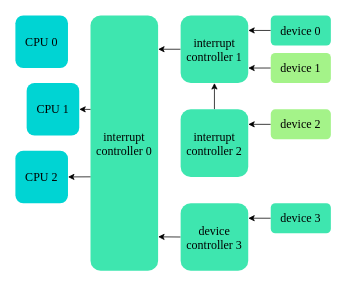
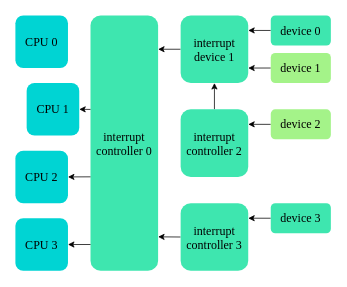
- <mxCell id="5" value="interrupt&#10;controller 1" style="%3CmxGraphModel%3E%3Croot%3E%3CmxCell%20id%3D%220%22%2F%3E%3CmxCell%20id%3D%221%22%20parent%3D%220%22%2F%3E%3CmxCell%20id%3D%222%22%20value%3D%22%E7%94%B3%E8%AF%B7%20IPIPE_IPI_BASE%20~%26%2310%3BIPIPE_IPI_BASE%20%2B%20NR_IPI%20%2B%26%2310%3BIPIPE_OOB_IPI_NR%20%E6%89%80%E6%9C%89%20ipipe%26%2310%3Bvirq%20%E5%8F%B7%22%20style%3D%22text%3BstrokeColor%3Dnone%3BfillColor%3D%23B3AFB5%3Balign%3Dcenter%3BverticalAlign%3Dmiddle%3BspacingLeft%3D4%3BspacingRight%3D4%3Boverflow%3Dhidden%3Brotatable%3D0%3Bpoints%3D%5B%5B0%2C0.5%5D%2C%5B1%2C0.5%5D%5D%3BportConstraint%3Deastwest%3BfontFamily%3DCourier%20New%3BfontSize%3D16%3BtextDirection%3Dltr%3BfontStyle%3D1%3Brounded%3D1%3BfontColor%3D%23000000%3BlabelBackgroundColor%3Dnone%3B%22%20vertex%3D%221%22%20parent%3D%221%22%3E%3CmxGeometry%20x%3D%22480%22%20y%3D%22512.5%22%20width%3D%22275%22%20height%3D%2285%22%20as%3D%22geometry%22%2F%3E%3C%2FmxCell%3E%3C%2Froot%3E%3C%2FmxGraphModel%3E;fontSize=16;fontFamily=Times New Roman;rounded=1;strokeColor=none;fillColor=#3EE6AF;fontColor=#000000;" parent="1" vertex="1"><mxGeometry x="240" y="20" width="90" height="90" as="geometry" /></mxCell>
+ <mxCell id="5" value="interrupt&#10;device 1" style="%3CmxGraphModel%3E%3Croot%3E%3CmxCell%20id%3D%220%22%2F%3E%3CmxCell%20id%3D%221%22%20parent%3D%220%22%2F%3E%3CmxCell%20id%3D%222%22%20value%3D%22%E7%94%B3%E8%AF%B7%20IPIPE_IPI_BASE%20~%26%2310%3BIPIPE_IPI_BASE%20%2B%20NR_IPI%20%2B%26%2310%3BIPIPE_OOB_IPI_NR%20%E6%89%80%E6%9C%89%20ipipe%26%2310%3Bvirq%20%E5%8F%B7%22%20style%3D%22text%3BstrokeColor%3Dnone%3BfillColor%3D%23B3AFB5%3Balign%3Dcenter%3BverticalAlign%3Dmiddle%3BspacingLeft%3D4%3BspacingRight%3D4%3Boverflow%3Dhidden%3Brotatable%3D0%3Bpoints%3D%5B%5B0%2C0.5%5D%2C%5B1%2C0.5%5D%5D%3BportConstraint%3Deastwest%3BfontFamily%3DCourier%20New%3BfontSize%3D16%3BtextDirection%3Dltr%3BfontStyle%3D1%3Brounded%3D1%3BfontColor%3D%23000000%3BlabelBackgroundColor%3Dnone%3B%22%20vertex%3D%221%22%20parent%3D%221%22%3E%3CmxGeometry%20x%3D%22480%22%20y%3D%22512.5%22%20width%3D%22275%22%20height%3D%2285%22%20as%3D%22geometry%22%2F%3E%3C%2FmxCell%3E%3C%2Froot%3E%3C%2FmxGraphModel%3E;fontSize=16;fontFamily=Times New Roman;rounded=1;strokeColor=none;fillColor=#3EE6AF;fontColor=#000000;" parent="1" vertex="1"><mxGeometry x="240" y="20" width="90" height="90" as="geometry" /></mxCell>
- <mxCell id="18" value="device&#10;controller 3" style="%3CmxGraphModel%3E%3Croot%3E%3CmxCell%20id%3D%220%22%2F%3E%3CmxCell%20id%3D%221%22%20parent%3D%220%22%2F%3E%3CmxCell%20id%3D%222%22%20value%3D%22%E7%94%B3%E8%AF%B7%20IPIPE_IPI_BASE%20~%26%2310%3BIPIPE_IPI_BASE%20%2B%20NR_IPI%20%2B%26%2310%3BIPIPE_OOB_IPI_NR%20%E6%89%80%E6%9C%89%20ipipe%26%2310%3Bvirq%20%E5%8F%B7%22%20style%3D%22text%3BstrokeColor%3Dnone%3BfillColor%3D%23B3AFB5%3Balign%3Dcenter%3BverticalAlign%3Dmiddle%3BspacingLeft%3D4%3BspacingRight%3D4%3Boverflow%3Dhidden%3Brotatable%3D0%3Bpoints%3D%5B%5B0%2C0.5%5D%2C%5B1%2C0.5%5D%5D%3BportConstraint%3Deastwest%3BfontFamily%3DCourier%20New%3BfontSize%3D16%3BtextDirection%3Dltr%3BfontStyle%3D1%3Brounded%3D1%3BfontColor%3D%23000000%3BlabelBackgroundColor%3Dnone%3B%22%20vertex%3D%221%22%20parent%3D%221%22%3E%3CmxGeometry%20x%3D%22480%22%20y%3D%22512.5%22%20width%3D%22275%22%20height%3D%2285%22%20as%3D%22geometry%22%2F%3E%3C%2FmxCell%3E%3C%2Froot%3E%3C%2FmxGraphModel%3E;fontSize=16;fontFamily=Times New Roman;rounded=1;strokeColor=none;fillColor=#3EE6AF;fontColor=#000000;" vertex="1" parent="1"><mxGeometry x="240" y="270" width="90" height="90" as="geometry" /></mxCell>
+ <mxCell id="18" value="interrupt&#10;controller 3" style="%3CmxGraphModel%3E%3Croot%3E%3CmxCell%20id%3D%220%22%2F%3E%3CmxCell%20id%3D%221%22%20parent%3D%220%22%2F%3E%3CmxCell%20id%3D%222%22%20value%3D%22%E7%94%B3%E8%AF%B7%20IPIPE_IPI_BASE%20~%26%2310%3BIPIPE_IPI_BASE%20%2B%20NR_IPI%20%2B%26%2310%3BIPIPE_OOB_IPI_NR%20%E6%89%80%E6%9C%89%20ipipe%26%2310%3Bvirq%20%E5%8F%B7%22%20style%3D%22text%3BstrokeColor%3Dnone%3BfillColor%3D%23B3AFB5%3Balign%3Dcenter%3BverticalAlign%3Dmiddle%3BspacingLeft%3D4%3BspacingRight%3D4%3Boverflow%3Dhidden%3Brotatable%3D0%3Bpoints%3D%5B%5B0%2C0.5%5D%2C%5B1%2C0.5%5D%5D%3BportConstraint%3Deastwest%3BfontFamily%3DCourier%20New%3BfontSize%3D16%3BtextDirection%3Dltr%3BfontStyle%3D1%3Brounded%3D1%3BfontColor%3D%23000000%3BlabelBackgroundColor%3Dnone%3B%22%20vertex%3D%221%22%20parent%3D%221%22%3E%3CmxGeometry%20x%3D%22480%22%20y%3D%22512.5%22%20width%3D%22275%22%20height%3D%2285%22%20as%3D%22geometry%22%2F%3E%3C%2FmxCell%3E%3C%2Froot%3E%3C%2FmxGraphModel%3E;fontSize=16;fontFamily=Times New Roman;rounded=1;strokeColor=none;fillColor=#3EE6AF;fontColor=#000000;" vertex="1" parent="1"><mxGeometry x="240" y="270" width="90" height="90" as="geometry" /></mxCell>
+ <mxCell id="13" value="&lt;font&gt;CPU 3&lt;/font&gt;" style="rounded=1;whiteSpace=wrap;html=1;fontSize=16;fillColor=#00D4D3;fontColor=#000000;strokeColor=none;fontFamily=Times New Roman;fontStyle=0;fillStyle=auto;gradientColor=none;container=0;" vertex="1" parent="1"><mxGeometry x="20" y="290" width="70" height="70" as="geometry" /></mxCell>
+ <mxCell id="23" value="" style="endArrow=classic;html=1;entryX=1;entryY=0.5;entryDx=0;entryDy=0;exitX=0;exitY=0.897;exitDx=0;exitDy=0;exitPerimeter=0;" edge="1" parent="1" source="2" target="13"><mxGeometry width="50" height="50" relative="1" as="geometry"><mxPoint x="80" y="380" as="sourcePoint" /><mxPoint x="130" y="330" as="targetPoint" /></mxGeometry></mxCell>
